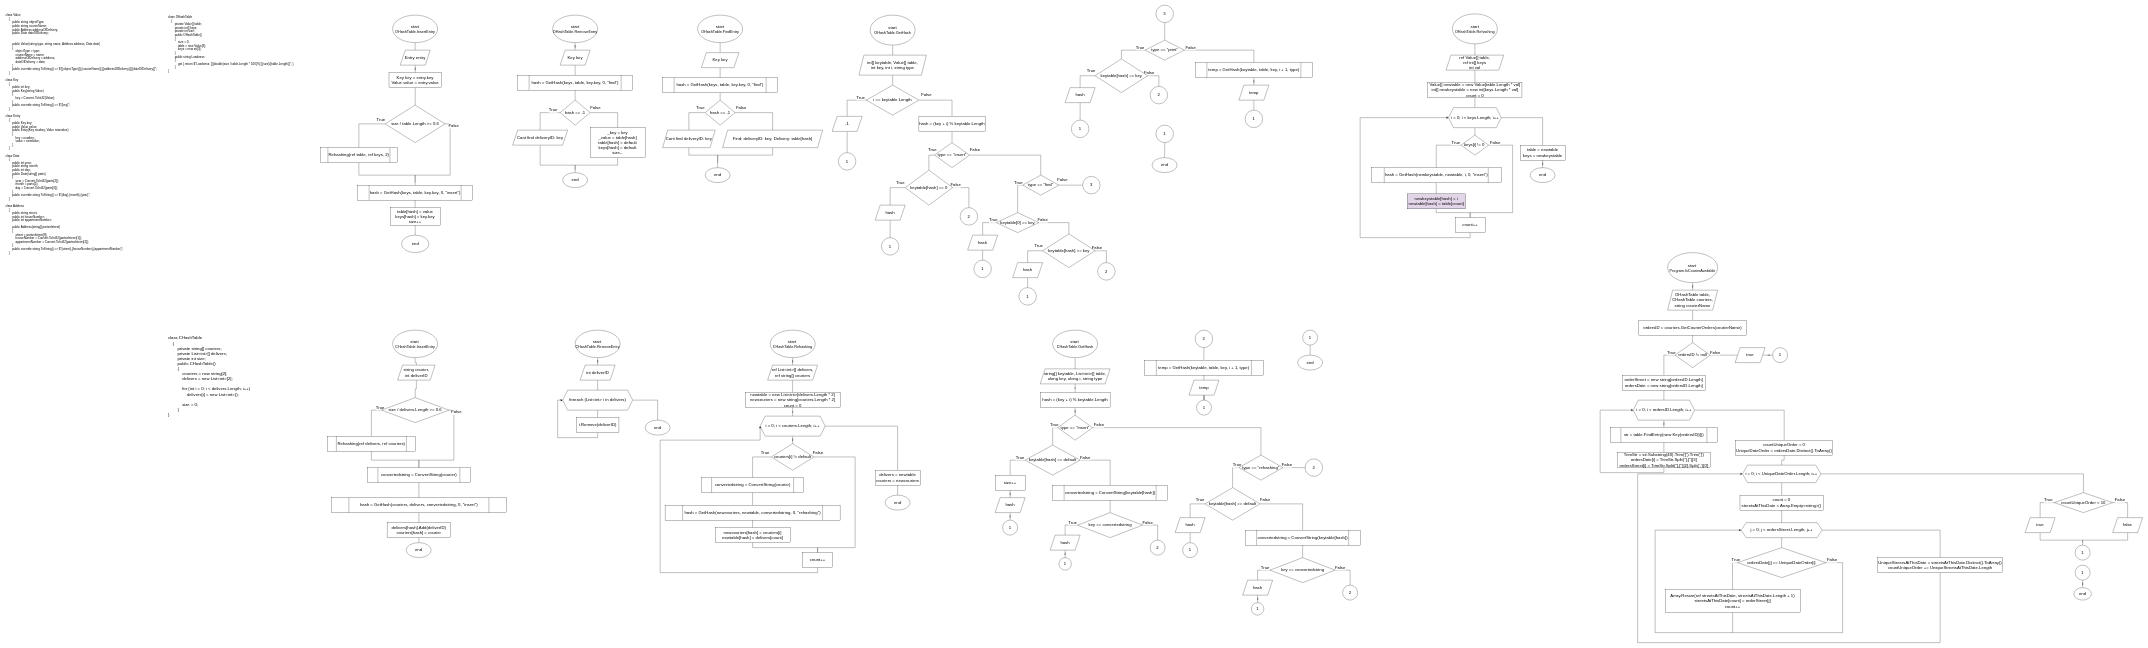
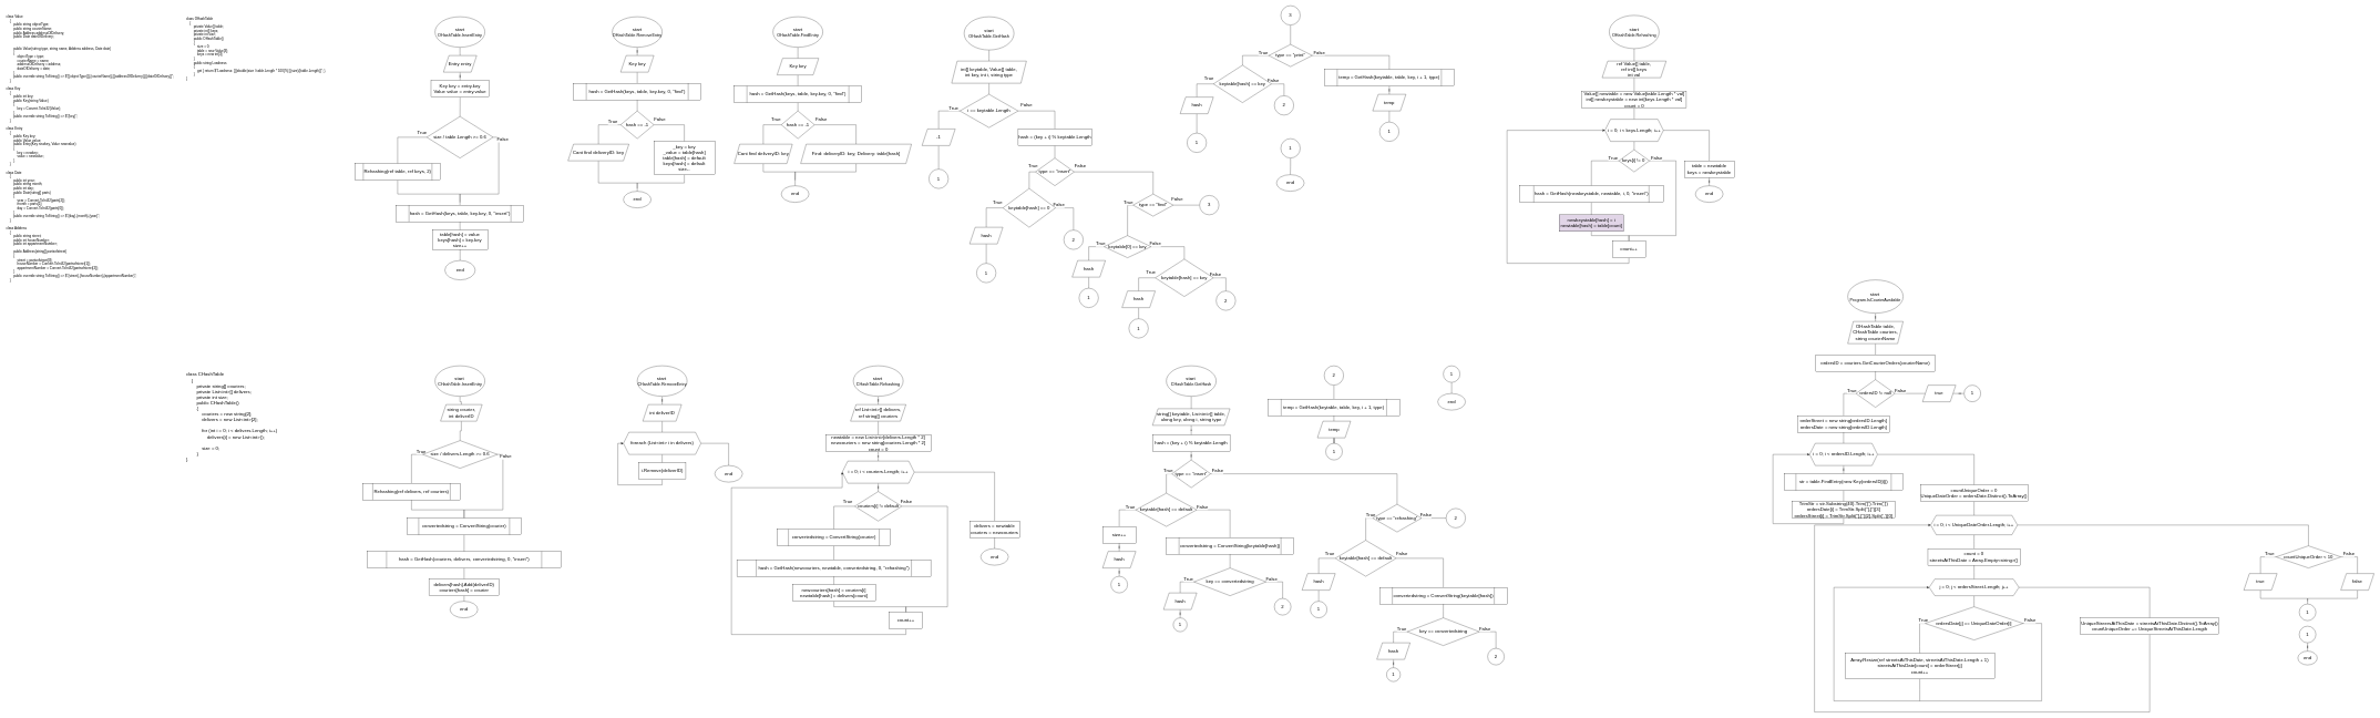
- <mxCell id="252" value="countUniqueOrder = 0&lt;br&gt;UniqueDateOrder = ordersDate.Distinct().ToArray()" style="rounded=0;whiteSpace=wrap;html=1;fontSize=17;" vertex="1" parent="1"><mxGeometry x="6942.29" y="1760" width="387.71" height="60" as="geometry" /></mxCell>
+ <mxCell id="252" value="countUniqueOrder = 0&lt;br&gt;UniqueDateOrder = ordersDate.Distinct().ToArray()" style="rounded=0;whiteSpace=wrap;html=1;fontSize=17;" vertex="1" parent="1"><mxGeometry x="6932.29" y="1750" width="387.71" height="60" as="geometry" /></mxCell>
